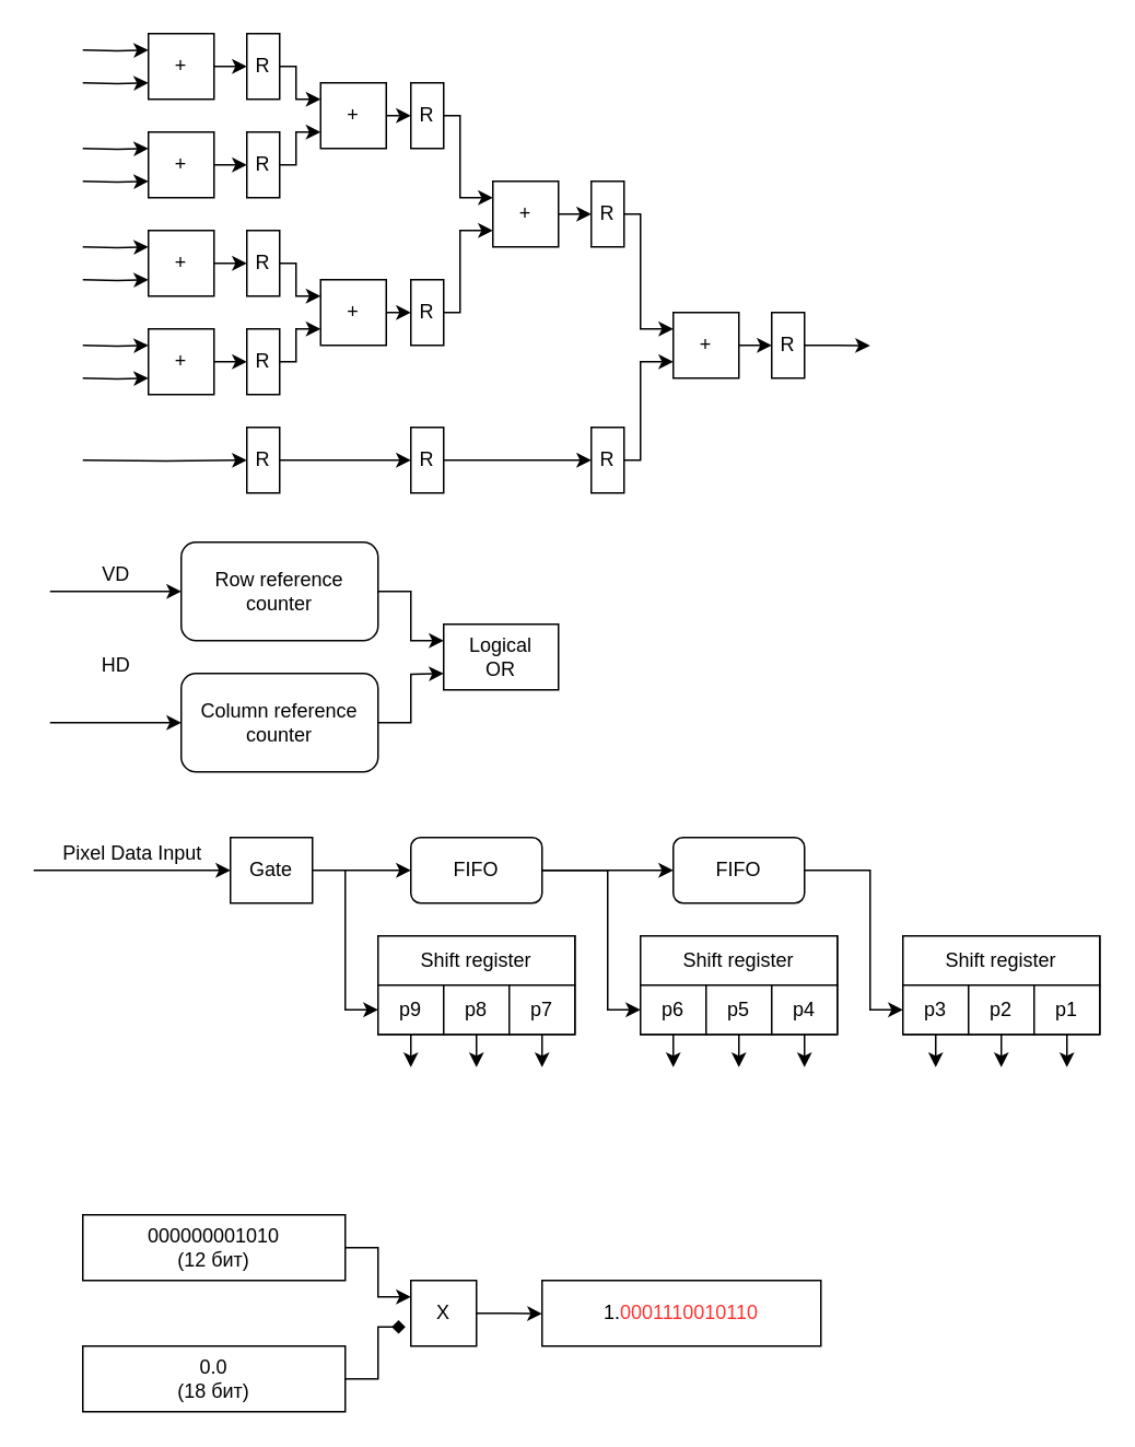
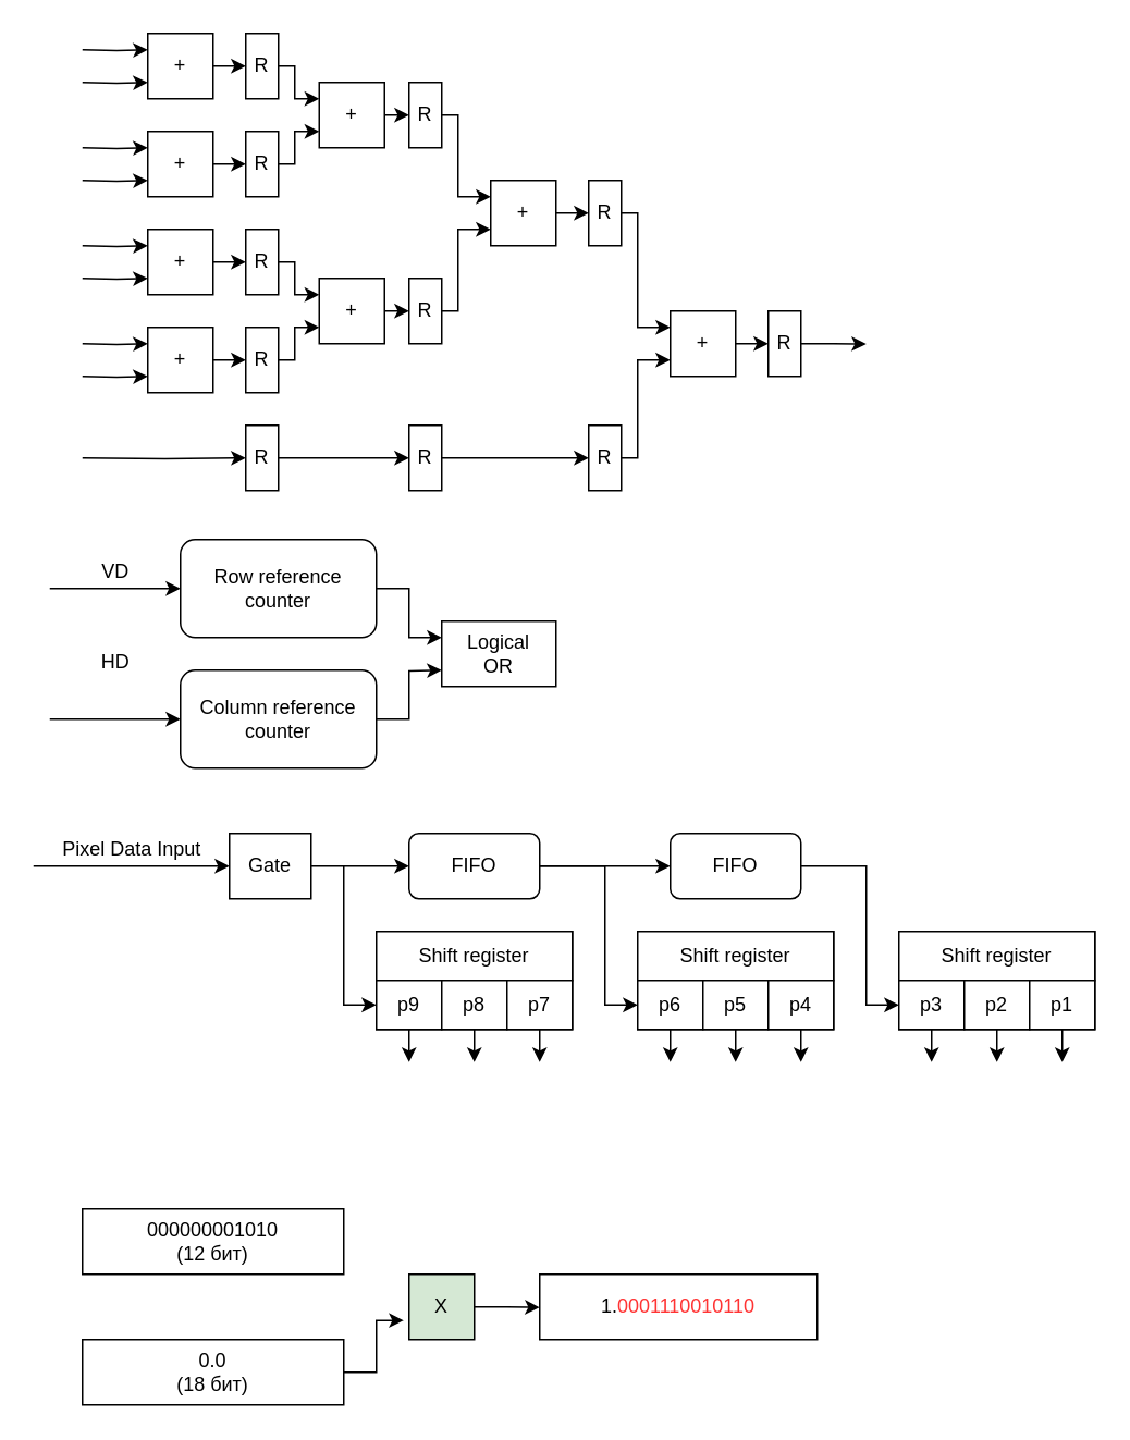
- <mxCell id="94" style="edgeStyle=orthogonalEdgeStyle;rounded=0;orthogonalLoop=1;jettySize=auto;html=1;exitX=1;exitY=0.5;exitDx=0;exitDy=0;entryX=0;entryY=0.25;entryDx=0;entryDy=0;startArrow=none;startFill=0;endArrow=classic;endFill=1;" parent="1" source="95" target="99" edge="1"><mxGeometry relative="1" as="geometry" /></mxCell>
- <mxCell id="99" value="X" style="rounded=0;whiteSpace=wrap;html=1;" parent="1" vertex="1"><mxGeometry x="250" y="780" width="40" height="40" as="geometry" /></mxCell>
+ <mxCell id="99" value="X" style="rounded=0;whiteSpace=wrap;html=1;fillColor=#d5e8d4;" parent="1" vertex="1"><mxGeometry x="250" y="780" width="40" height="40" as="geometry" /></mxCell>
- <mxCell id="96" style="edgeStyle=orthogonalEdgeStyle;rounded=0;orthogonalLoop=1;jettySize=auto;html=1;exitX=1;exitY=0.5;exitDx=0;exitDy=0;entryX=-0.082;entryY=0.707;entryDx=0;entryDy=0;entryPerimeter=0;startArrow=none;startFill=0;endArrow=diamond;endFill=1;" parent="1" source="97" target="99" edge="1"><mxGeometry relative="1" as="geometry" /></mxCell>
+ <mxCell id="96" style="edgeStyle=orthogonalEdgeStyle;rounded=0;orthogonalLoop=1;jettySize=auto;html=1;exitX=1;exitY=0.5;exitDx=0;exitDy=0;entryX=-0.082;entryY=0.707;entryDx=0;entryDy=0;entryPerimeter=0;startArrow=none;startFill=0;endArrow=classic;endFill=1;" parent="1" source="97" target="99" edge="1"><mxGeometry relative="1" as="geometry" /></mxCell>
